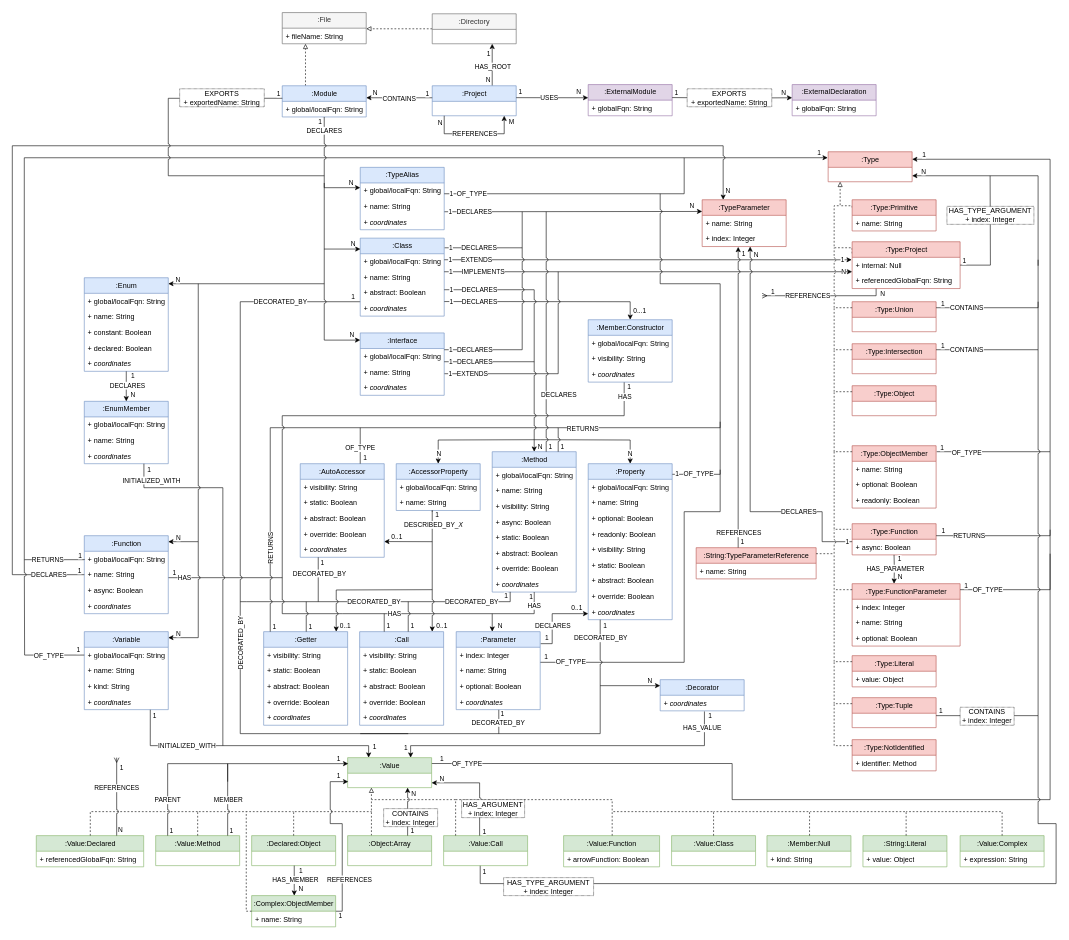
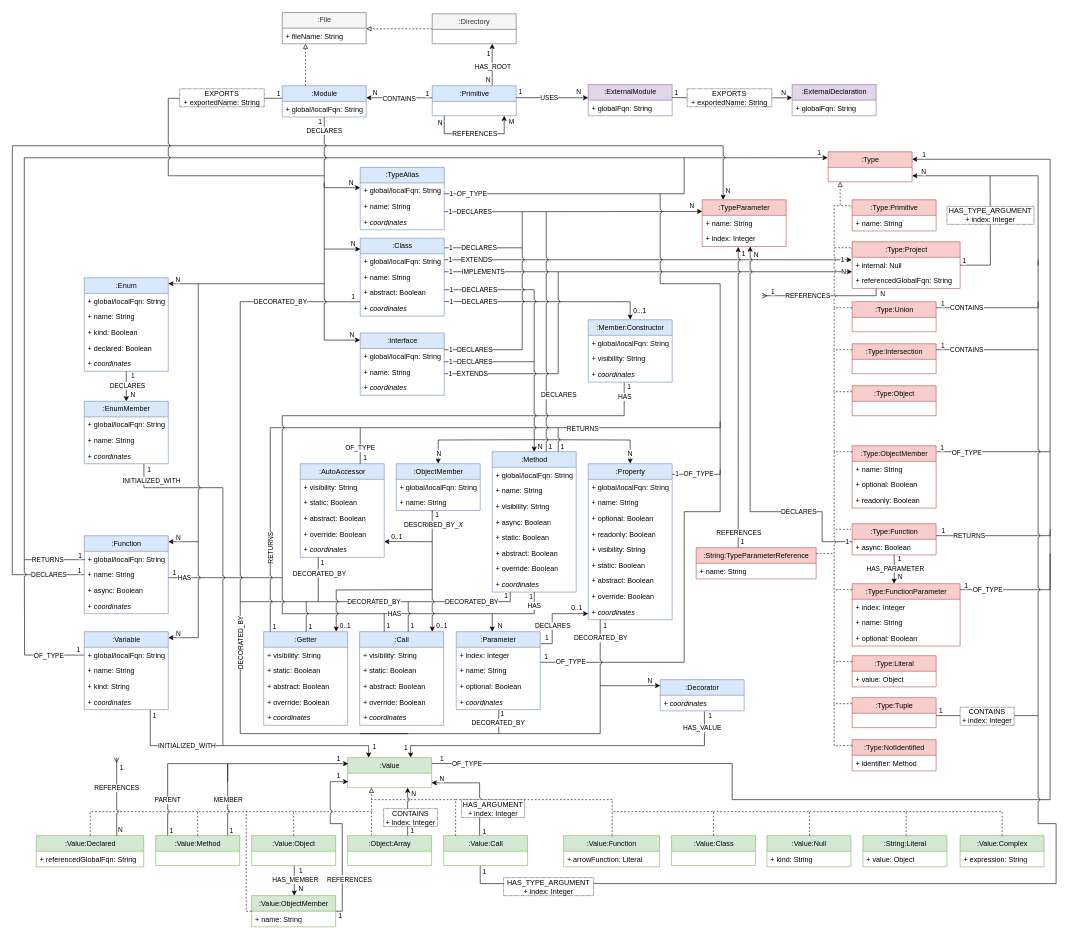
- <mxCell id="89" value=":Project" style="swimlane;fontStyle=0;childLayout=stackLayout;horizontal=1;startSize=26;fillColor=#dae8fc;horizontalStack=0;resizeParent=1;resizeParentMax=0;resizeLast=0;collapsible=1;marginBottom=0;html=1;strokeColor=#6c8ebf;" parent="1" vertex="1"><mxGeometry x="720" y="142" width="140" height="50" as="geometry" /></mxCell>
+ <mxCell id="89" value=":Primitive" style="swimlane;fontStyle=0;childLayout=stackLayout;horizontal=1;startSize=26;fillColor=#dae8fc;horizontalStack=0;resizeParent=1;resizeParentMax=0;resizeLast=0;collapsible=1;marginBottom=0;html=1;strokeColor=#6c8ebf;" parent="1" vertex="1"><mxGeometry x="720" y="142" width="140" height="50" as="geometry" /></mxCell>
- <mxCell id="165" value="+ constant: Boolean" style="text;strokeColor=none;fillColor=none;align=left;verticalAlign=top;spacingLeft=4;spacingRight=4;overflow=hidden;rotatable=0;points=[[0,0.5],[1,0.5]];portConstraint=eastwest;whiteSpace=wrap;html=1;" parent="162" vertex="1"><mxGeometry y="78" width="140" height="26" as="geometry" /></mxCell>
+ <mxCell id="165" value="+ kind: Boolean" style="text;strokeColor=none;fillColor=none;align=left;verticalAlign=top;spacingLeft=4;spacingRight=4;overflow=hidden;rotatable=0;points=[[0,0.5],[1,0.5]];portConstraint=eastwest;whiteSpace=wrap;html=1;" parent="162" vertex="1"><mxGeometry y="78" width="140" height="26" as="geometry" /></mxCell>
- <mxCell id="365" value=":AccessorProperty" style="swimlane;fontStyle=0;childLayout=stackLayout;horizontal=1;startSize=26;fillColor=#dae8fc;horizontalStack=0;resizeParent=1;resizeParentMax=0;resizeLast=0;collapsible=1;marginBottom=0;html=1;strokeColor=#6c8ebf;" parent="1" vertex="1"><mxGeometry x="660" y="772" width="140" height="78" as="geometry"><mxRectangle x="460" y="320" width="80" height="30" as="alternateBounds" /></mxGeometry></mxCell>
+ <mxCell id="365" value=":ObjectMember" style="swimlane;fontStyle=0;childLayout=stackLayout;horizontal=1;startSize=26;fillColor=#dae8fc;horizontalStack=0;resizeParent=1;resizeParentMax=0;resizeLast=0;collapsible=1;marginBottom=0;html=1;strokeColor=#6c8ebf;" parent="1" vertex="1"><mxGeometry x="660" y="772" width="140" height="78" as="geometry"><mxRectangle x="460" y="320" width="80" height="30" as="alternateBounds" /></mxGeometry></mxCell>
- <mxCell id="192" value=":Declared:Object" style="swimlane;fontStyle=0;childLayout=stackLayout;horizontal=1;startSize=26;fillColor=#d5e8d4;horizontalStack=0;resizeParent=1;resizeParentMax=0;resizeLast=0;collapsible=1;marginBottom=0;html=1;strokeColor=#82b366;" parent="1" vertex="1"><mxGeometry x="419" y="1392" width="140" height="50" as="geometry" /></mxCell>
+ <mxCell id="192" value=":Value:Object" style="swimlane;fontStyle=0;childLayout=stackLayout;horizontal=1;startSize=26;fillColor=#d5e8d4;horizontalStack=0;resizeParent=1;resizeParentMax=0;resizeLast=0;collapsible=1;marginBottom=0;html=1;strokeColor=#82b366;" parent="1" vertex="1"><mxGeometry x="419" y="1392" width="140" height="50" as="geometry" /></mxCell>
- <mxCell id="185" value=":Member:Null" style="swimlane;fontStyle=0;childLayout=stackLayout;horizontal=1;startSize=26;fillColor=#d5e8d4;horizontalStack=0;resizeParent=1;resizeParentMax=0;resizeLast=0;collapsible=1;marginBottom=0;html=1;strokeColor=#82b366;" parent="1" vertex="1"><mxGeometry x="1278" y="1392" width="140" height="52" as="geometry" /></mxCell>
+ <mxCell id="185" value=":Value:Null" style="swimlane;fontStyle=0;childLayout=stackLayout;horizontal=1;startSize=26;fillColor=#d5e8d4;horizontalStack=0;resizeParent=1;resizeParentMax=0;resizeLast=0;collapsible=1;marginBottom=0;html=1;strokeColor=#82b366;" parent="1" vertex="1"><mxGeometry x="1278" y="1392" width="140" height="52" as="geometry" /></mxCell>
- <mxCell id="199" value="+ arrowFunction: Boolean" style="text;strokeColor=none;fillColor=none;align=left;verticalAlign=top;spacingLeft=4;spacingRight=4;overflow=hidden;rotatable=0;points=[[0,0.5],[1,0.5]];portConstraint=eastwest;whiteSpace=wrap;html=1;" parent="198" vertex="1"><mxGeometry y="26" width="160" height="26" as="geometry" /></mxCell>
+ <mxCell id="199" value="+ arrowFunction: Literal" style="text;strokeColor=none;fillColor=none;align=left;verticalAlign=top;spacingLeft=4;spacingRight=4;overflow=hidden;rotatable=0;points=[[0,0.5],[1,0.5]];portConstraint=eastwest;whiteSpace=wrap;html=1;" parent="198" vertex="1"><mxGeometry y="26" width="160" height="26" as="geometry" /></mxCell>
- <mxCell id="346" value=":Complex:ObjectMember" style="swimlane;fontStyle=0;childLayout=stackLayout;horizontal=1;startSize=26;fillColor=#d5e8d4;horizontalStack=0;resizeParent=1;resizeParentMax=0;resizeLast=0;collapsible=1;marginBottom=0;html=1;strokeColor=#82b366;" parent="1" vertex="1"><mxGeometry x="419" y="1492" width="140" height="52" as="geometry" /></mxCell>
+ <mxCell id="346" value=":Value:ObjectMember" style="swimlane;fontStyle=0;childLayout=stackLayout;horizontal=1;startSize=26;fillColor=#d5e8d4;horizontalStack=0;resizeParent=1;resizeParentMax=0;resizeLast=0;collapsible=1;marginBottom=0;html=1;strokeColor=#82b366;" parent="1" vertex="1"><mxGeometry x="419" y="1492" width="140" height="52" as="geometry" /></mxCell>
